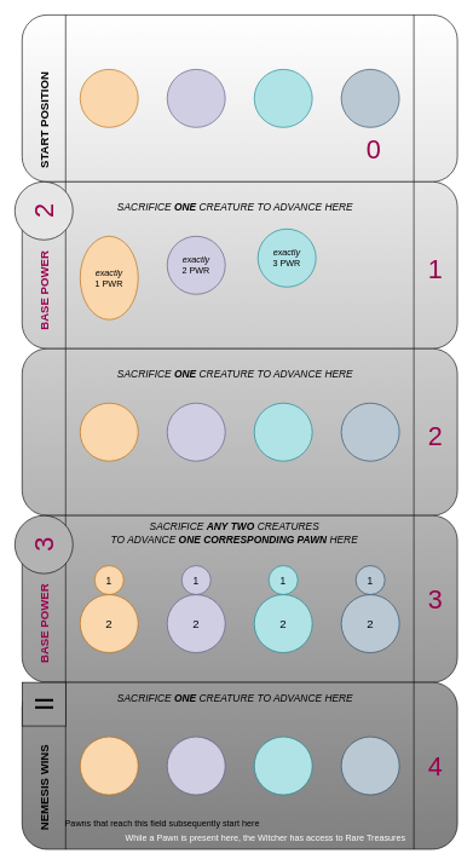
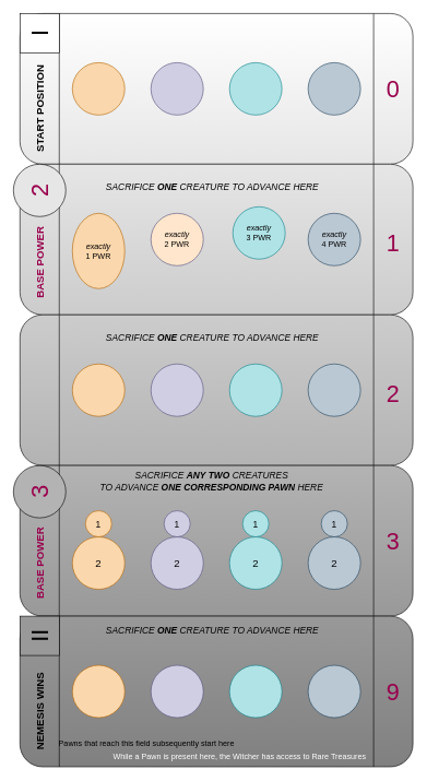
+ <mxCell id="45" value="&lt;font&gt;I&lt;/font&gt;" style="whiteSpace=wrap;html=1;aspect=fixed;labelBackgroundColor=none;labelBorderColor=none;fontSize=36;fontColor=#000000;fillColor=#FFFFFF;gradientColor=none;verticalAlign=middle;horizontal=0;" parent="1" vertex="1"><mxGeometry x="30" y="20" width="60" height="60" as="geometry" /></mxCell>
- <mxCell id="36" value="&lt;span style=&quot;font-size: 36px&quot;&gt;0&lt;/span&gt;" style="text;html=1;strokeColor=none;fillColor=none;align=center;verticalAlign=middle;whiteSpace=wrap;rounded=0;fontSize=12;fontColor=#99004D;" parent="1" vertex="1"><mxGeometry x="485" y="190" width="60" height="30" as="geometry" /></mxCell>
+ <mxCell id="36" value="&lt;span style=&quot;font-size: 36px&quot;&gt;0&lt;/span&gt;" style="text;html=1;strokeColor=none;fillColor=none;align=center;verticalAlign=middle;whiteSpace=wrap;rounded=0;fontSize=12;fontColor=#99004D;" parent="1" vertex="1"><mxGeometry x="570" y="120" width="60" height="30" as="geometry" /></mxCell>
- <mxCell id="11" value="&lt;i&gt;exactly&lt;/i&gt;&lt;br&gt;2 PWR" style="ellipse;whiteSpace=wrap;html=1;aspect=fixed;fillColor=#d0cee2;strokeColor=#56517e;rounded=1;" parent="1" vertex="1"><mxGeometry x="230" y="325" width="80" height="80" as="geometry" /></mxCell>
+ <mxCell id="11" value="&lt;i&gt;exactly&lt;/i&gt;&lt;br&gt;2 PWR" style="ellipse;whiteSpace=wrap;html=1;aspect=fixed;fillColor=#ffe6cc;strokeColor=#56517e;rounded=1;" parent="1" vertex="1"><mxGeometry x="230" y="325" width="80" height="80" as="geometry" /></mxCell>
+ <mxCell id="17" value="&lt;i&gt;exactly&lt;/i&gt;&lt;br&gt;4 PWR" style="ellipse;whiteSpace=wrap;html=1;aspect=fixed;fillColor=#bac8d3;strokeColor=#23445d;rounded=1;" parent="1" vertex="1"><mxGeometry x="470" y="325" width="80" height="80" as="geometry" /></mxCell>
- <mxCell id="40" value="&lt;span style=&quot;font-size: 36px&quot;&gt;4&lt;/span&gt;" style="text;html=1;strokeColor=none;fillColor=none;align=center;verticalAlign=middle;whiteSpace=wrap;rounded=0;fontSize=12;fontColor=#99004D;" parent="1" vertex="1"><mxGeometry x="570" y="1040" width="60" height="30" as="geometry" /></mxCell>
+ <mxCell id="40" value="&lt;span style=&quot;font-size: 36px&quot;&gt;9&lt;/span&gt;" style="text;html=1;strokeColor=none;fillColor=none;align=center;verticalAlign=middle;whiteSpace=wrap;rounded=0;fontSize=12;fontColor=#99004D;" parent="1" vertex="1"><mxGeometry x="570" y="1040" width="60" height="30" as="geometry" /></mxCell>
